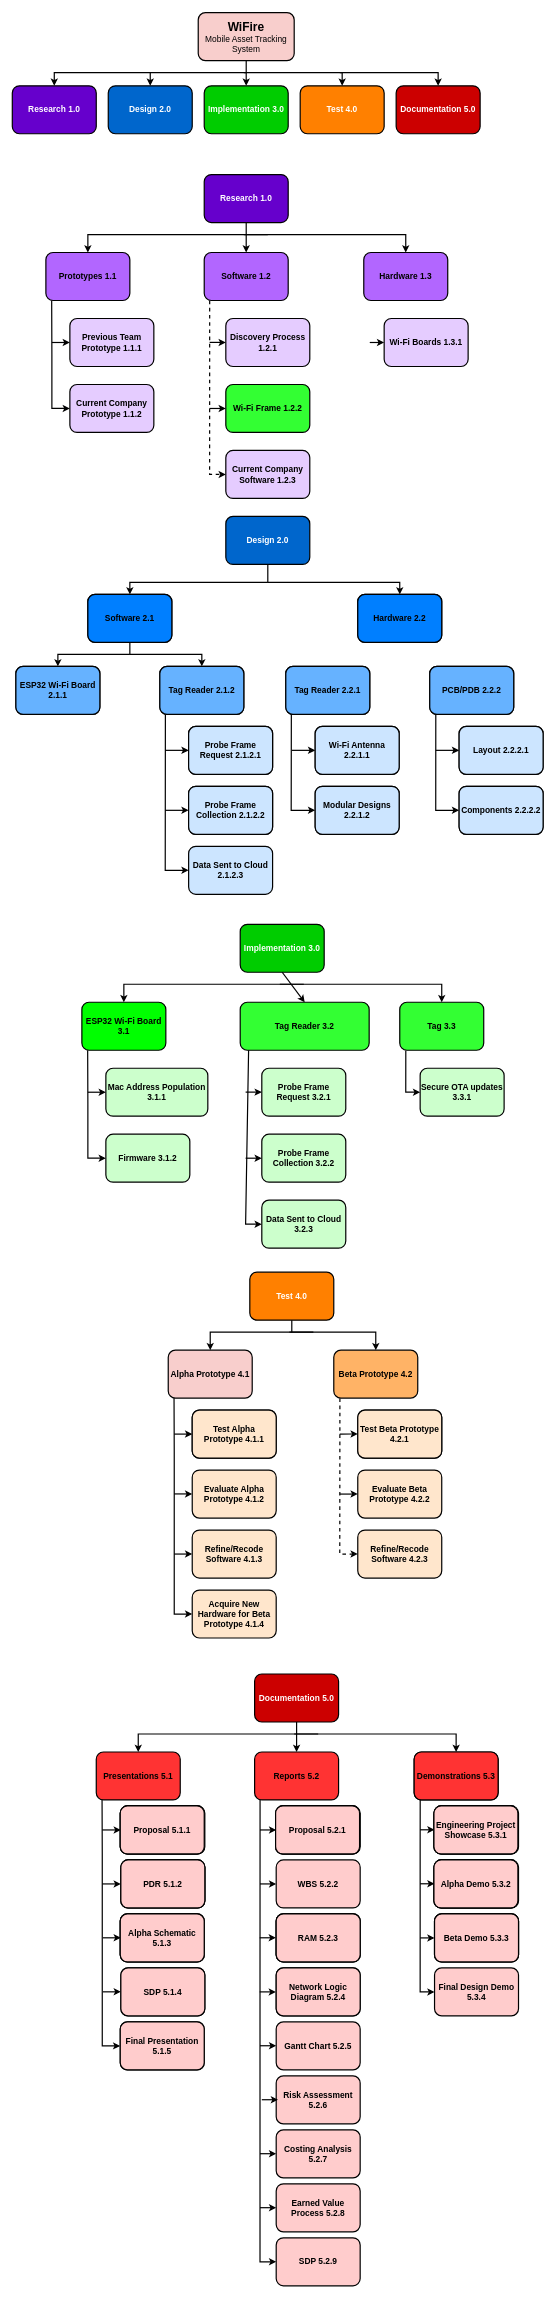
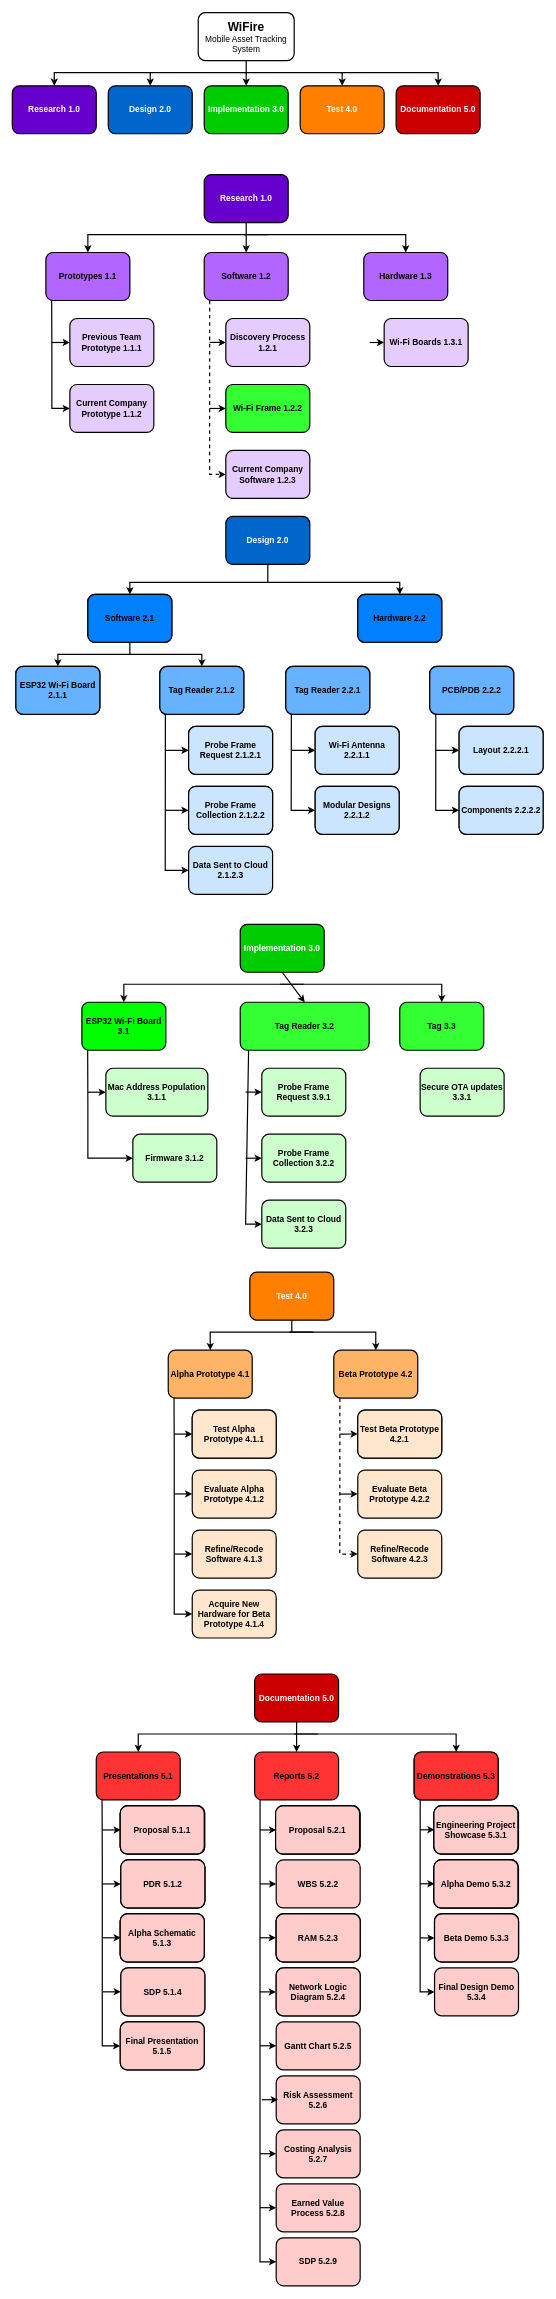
- <mxCell id="3" value="&lt;font&gt;&lt;b&gt;&lt;font style=&quot;font-size: 20px&quot;&gt;WiFire&lt;/font&gt;&lt;/b&gt;&lt;br&gt;&lt;span style=&quot;font-size: 14px&quot;&gt;Mobile Asset Tracking System&lt;/span&gt;&lt;br&gt;&lt;/font&gt;" style="rounded=1;whiteSpace=wrap;html=1;hachureGap=4;shadow=0;glass=0;sketch=0;labelBorderColor=none;labelBackgroundColor=none;strokeColor=#000000;strokeWidth=2;fillColor=#f8cecc;" vertex="1" parent="1"><mxGeometry x="330" y="20" width="160" height="80" as="geometry" /></mxCell>
+ <mxCell id="3" value="&lt;font&gt;&lt;b&gt;&lt;font style=&quot;font-size: 20px&quot;&gt;WiFire&lt;/font&gt;&lt;/b&gt;&lt;br&gt;&lt;span style=&quot;font-size: 14px&quot;&gt;Mobile Asset Tracking System&lt;/span&gt;&lt;br&gt;&lt;/font&gt;" style="rounded=1;whiteSpace=wrap;html=1;hachureGap=4;shadow=0;glass=0;sketch=0;labelBorderColor=none;labelBackgroundColor=none;strokeColor=#000000;strokeWidth=2;" vertex="1" parent="1"><mxGeometry x="330" y="20" width="160" height="80" as="geometry" /></mxCell>
- <mxCell id="87" value="" style="edgeStyle=none;orthogonalLoop=1;jettySize=auto;html=1;rounded=0;fontSize=20;fontColor=#FFFFFF;endArrow=classic;endFill=1;sourcePerimeterSpacing=8;targetPerimeterSpacing=8;strokeColor=#000000;entryX=0;entryY=0.5;entryDx=0;entryDy=0;exitX=0.072;exitY=1.003;exitDx=0;exitDy=0;exitPerimeter=0;strokeWidth=2;" edge="1" parent="1" target="78" source="72"><mxGeometry width="120" relative="1" as="geometry"><mxPoint x="676" y="1820" as="sourcePoint" /><mxPoint x="676" y="1830" as="targetPoint" /><Array as="points"><mxPoint x="676" y="1820" /></Array></mxGeometry></mxCell>
- <mxCell id="75" value="&lt;font&gt;&lt;b&gt;Probe Frame Request 3.2.1&lt;/b&gt;&lt;/font&gt;" style="rounded=1;whiteSpace=wrap;html=1;shadow=0;glass=0;labelBackgroundColor=none;labelBorderColor=none;sketch=0;hachureGap=4;fontSize=14;strokeColor=#000000;fillColor=#CCFFCC;fontColor=#000000;strokeWidth=2;" vertex="1" parent="1"><mxGeometry x="436" y="1780" width="140" height="80" as="geometry" /></mxCell>
+ <mxCell id="75" value="&lt;font&gt;&lt;b&gt;Probe Frame Request 3.9.1&lt;/b&gt;&lt;/font&gt;" style="rounded=1;whiteSpace=wrap;html=1;shadow=0;glass=0;labelBackgroundColor=none;labelBorderColor=none;sketch=0;hachureGap=4;fontSize=14;strokeColor=#000000;fillColor=#CCFFCC;fontColor=#000000;strokeWidth=2;" vertex="1" parent="1"><mxGeometry x="436" y="1780" width="140" height="80" as="geometry" /></mxCell>
- <mxCell id="74" value="&lt;font&gt;&lt;b&gt;Firmware 3.1.2&lt;/b&gt;&lt;/font&gt;" style="rounded=1;whiteSpace=wrap;html=1;shadow=0;glass=0;labelBackgroundColor=none;labelBorderColor=none;sketch=0;hachureGap=4;fontSize=14;strokeColor=#000000;fillColor=#CCFFCC;fontColor=#000000;strokeWidth=2;" vertex="1" parent="1"><mxGeometry x="176" y="1890" width="140" height="80" as="geometry" /></mxCell>
+ <mxCell id="74" value="&lt;font&gt;&lt;b&gt;Firmware 3.1.2&lt;/b&gt;&lt;/font&gt;" style="rounded=1;whiteSpace=wrap;html=1;shadow=0;glass=0;labelBackgroundColor=none;labelBorderColor=none;sketch=0;hachureGap=4;fontSize=14;strokeColor=#000000;fillColor=#CCFFCC;fontColor=#000000;strokeWidth=2;" vertex="1" parent="1"><mxGeometry x="221" y="1890" width="140" height="80" as="geometry" /></mxCell>
- <mxCell id="89" value="&lt;b&gt;Alpha Prototype 4.1&lt;/b&gt;" style="rounded=1;whiteSpace=wrap;html=1;shadow=0;glass=0;labelBackgroundColor=none;labelBorderColor=none;sketch=0;hachureGap=4;fontSize=14;strokeColor=#000000;fillColor=#f8cecc;strokeWidth=2;" vertex="1" parent="1"><mxGeometry x="280" y="2250" width="140" height="80" as="geometry" /></mxCell>
+ <mxCell id="89" value="&lt;b&gt;Alpha Prototype 4.1&lt;/b&gt;" style="rounded=1;whiteSpace=wrap;html=1;shadow=0;glass=0;labelBackgroundColor=none;labelBorderColor=none;sketch=0;hachureGap=4;fontSize=14;strokeColor=#000000;fillColor=#FFB366;strokeWidth=2;" vertex="1" parent="1"><mxGeometry x="280" y="2250" width="140" height="80" as="geometry" /></mxCell>
